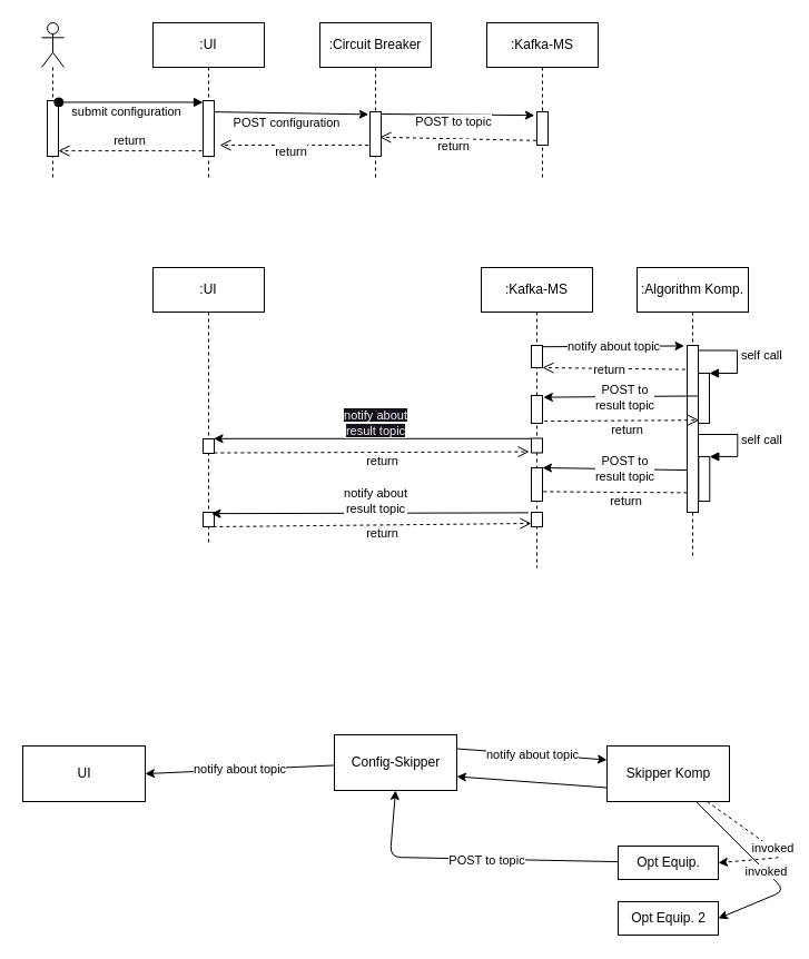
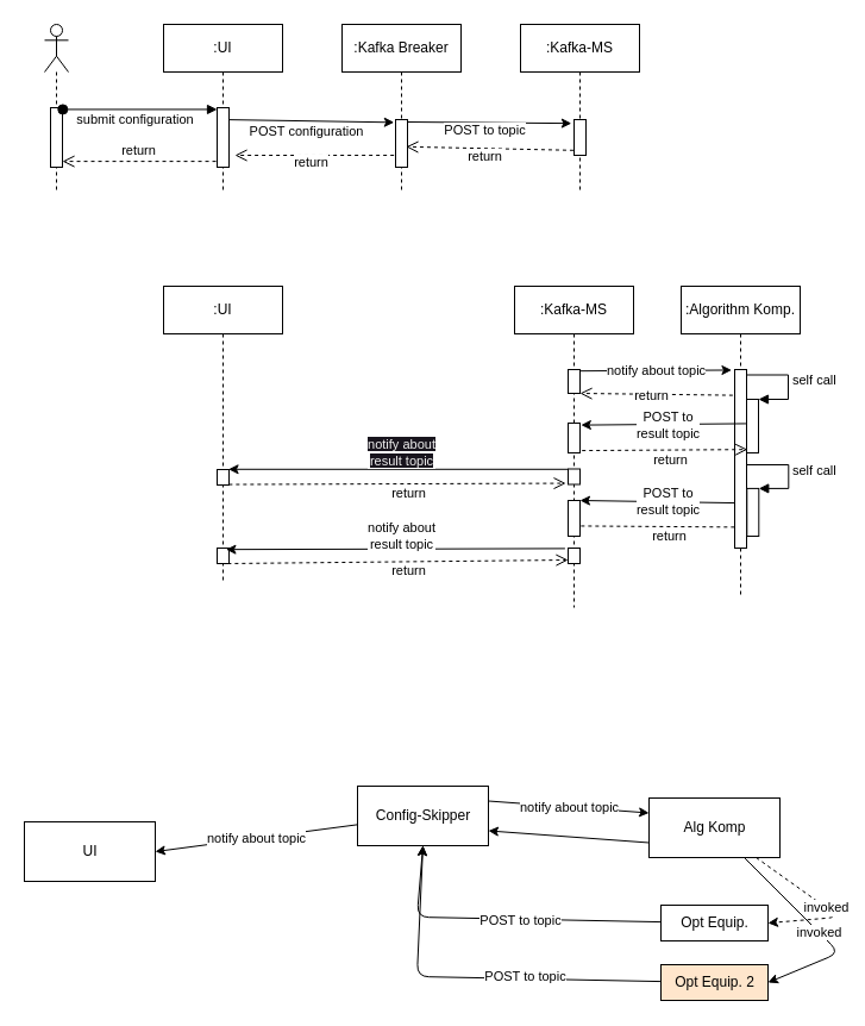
- <mxCell id="6" value=":Circuit Breaker" style="shape=umlLifeline;perimeter=lifelinePerimeter;whiteSpace=wrap;html=1;container=1;collapsible=0;recursiveResize=0;outlineConnect=0;" vertex="1" parent="1"><mxGeometry x="287" y="20" width="100" height="140" as="geometry" /></mxCell>
+ <mxCell id="6" value=":Kafka Breaker" style="shape=umlLifeline;perimeter=lifelinePerimeter;whiteSpace=wrap;html=1;container=1;collapsible=0;recursiveResize=0;outlineConnect=0;" vertex="1" parent="1"><mxGeometry x="287" y="20" width="100" height="140" as="geometry" /></mxCell>
- <mxCell id="37" value="UI" style="html=1;" vertex="1" parent="1"><mxGeometry x="20" y="670" width="110" height="50" as="geometry" /></mxCell>
+ <mxCell id="37" value="UI" style="html=1;" vertex="1" parent="1"><mxGeometry x="20" y="690" width="110" height="50" as="geometry" /></mxCell>
- <mxCell id="44" value="Skipper Komp" style="html=1;" vertex="1" parent="1"><mxGeometry x="545" y="670" width="110" height="50" as="geometry" /></mxCell>
+ <mxCell id="44" value="Alg Komp" style="html=1;" vertex="1" parent="1"><mxGeometry x="545" y="670" width="110" height="50" as="geometry" /></mxCell>
+ <mxCell id="48" value="POST to topic" style="edgeStyle=none;html=1;entryX=0.5;entryY=1;entryDx=0;entryDy=0;" edge="1" parent="1" source="49" target="40"><mxGeometry x="-0.278" y="-2" relative="1" as="geometry"><Array as="points"><mxPoint x="350" y="820" /></Array><mxPoint as="offset" /></mxGeometry></mxCell>
- <mxCell id="49" value="Opt Equip. 2" style="html=1;" vertex="1" parent="1"><mxGeometry x="555" y="810" width="90" height="30" as="geometry" /></mxCell>
+ <mxCell id="49" value="Opt Equip. 2" style="html=1;fillColor=#ffe6cc;" vertex="1" parent="1"><mxGeometry x="555" y="810" width="90" height="30" as="geometry" /></mxCell>
